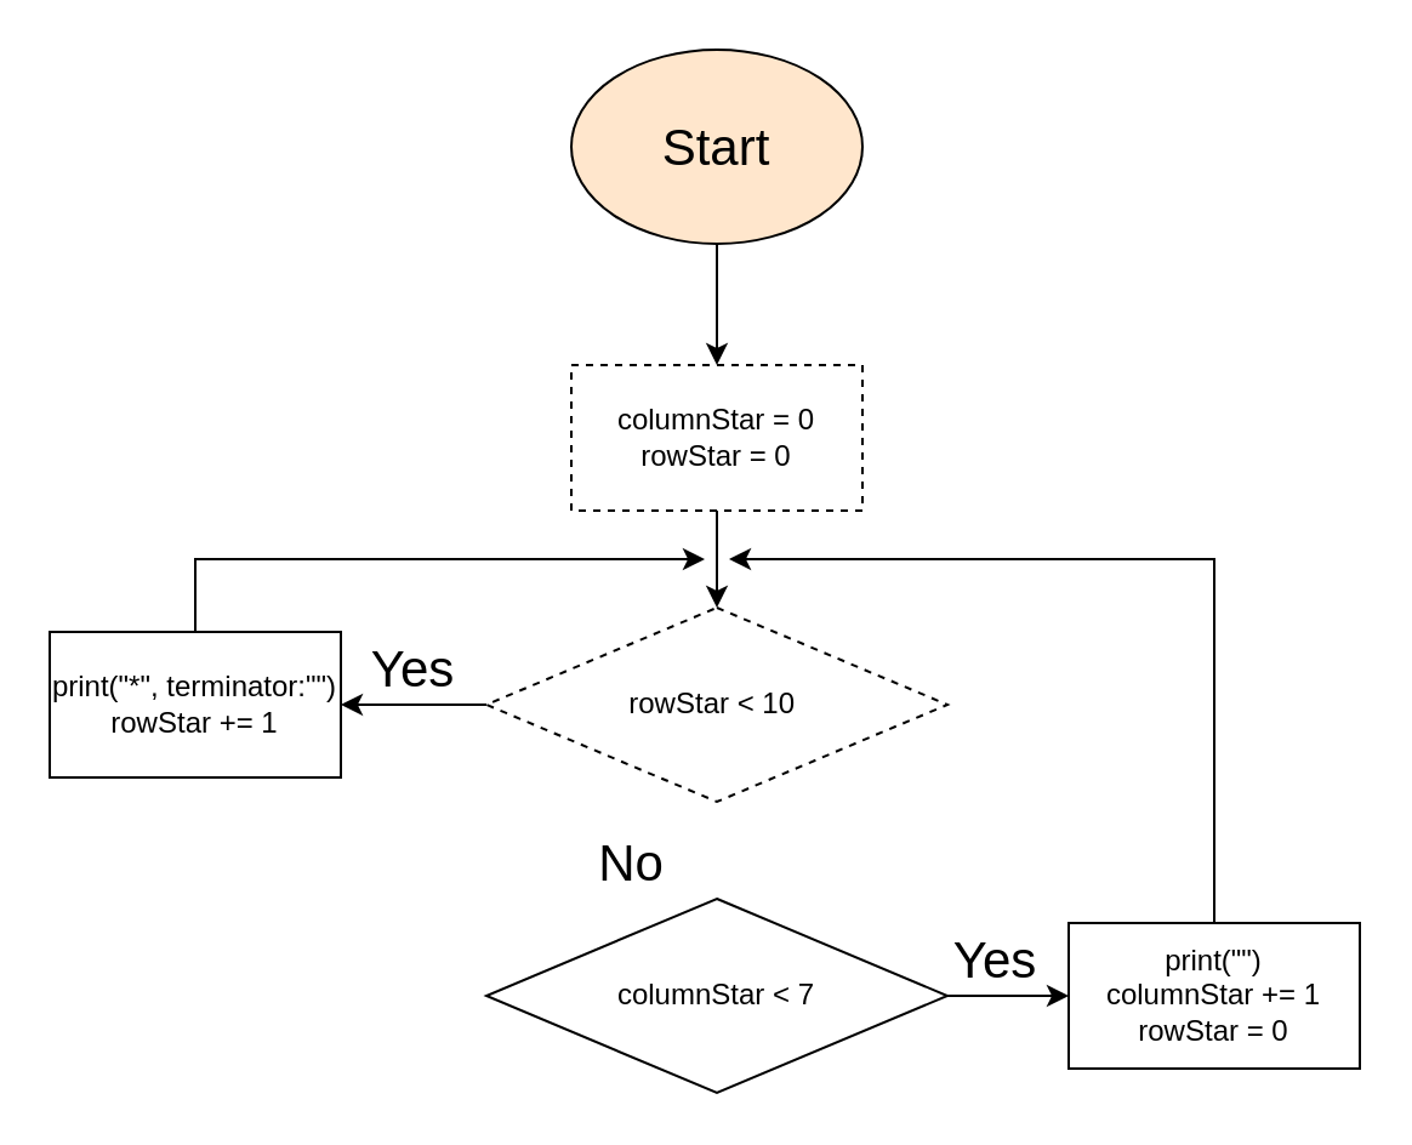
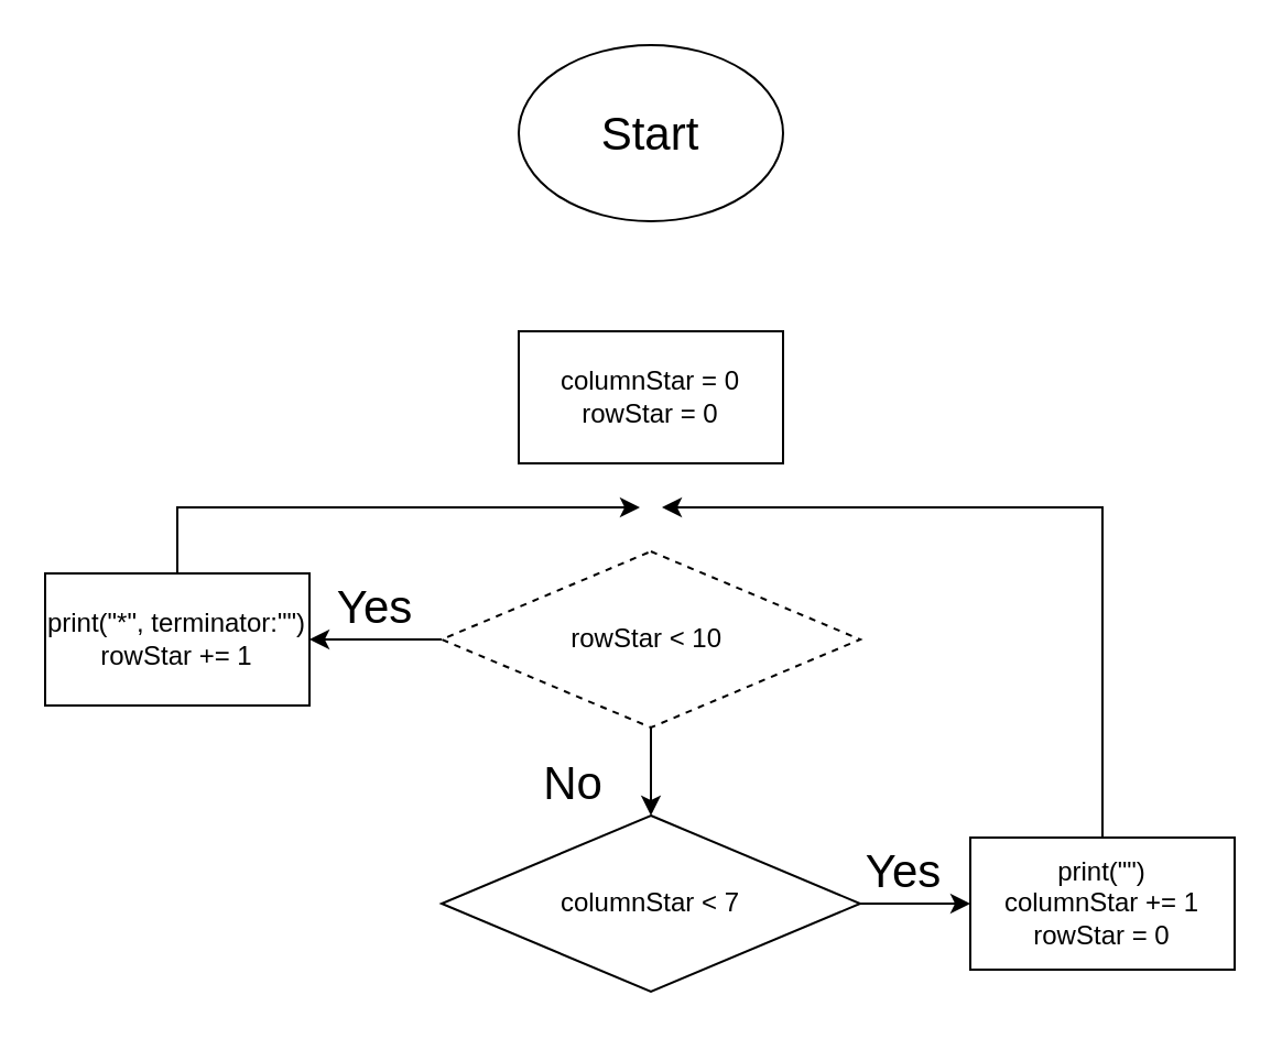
- <mxCell id="3" value="&lt;span style=&quot;font-size: 21px;&quot;&gt;Start&lt;/span&gt;" style="ellipse;whiteSpace=wrap;html=1;fillColor=#ffe6cc;" vertex="1" parent="1"><mxGeometry x="235" y="20" width="120" height="80" as="geometry" /></mxCell>
+ <mxCell id="3" value="&lt;span style=&quot;font-size: 21px;&quot;&gt;Start&lt;/span&gt;" style="ellipse;whiteSpace=wrap;html=1;" vertex="1" parent="1"><mxGeometry x="235" y="20" width="120" height="80" as="geometry" /></mxCell>
- <mxCell id="2" value="" style="edgeStyle=orthogonalEdgeStyle;rounded=0;orthogonalLoop=1;jettySize=auto;html=1;fontSize=21;" edge="1" parent="1" source="3" target="7"><mxGeometry relative="1" as="geometry" /></mxCell>
- <mxCell id="7" value="columnStar = 0&lt;br&gt;rowStar = 0" style="rounded=0;whiteSpace=wrap;html=1;fontSize=12;dashed=1;" vertex="1" parent="1"><mxGeometry x="235" y="150" width="120" height="60" as="geometry" /></mxCell>
+ <mxCell id="7" value="columnStar = 0&lt;br&gt;rowStar = 0" style="rounded=0;whiteSpace=wrap;html=1;fontSize=12;" vertex="1" parent="1"><mxGeometry x="235" y="150" width="120" height="60" as="geometry" /></mxCell>
- <mxCell id="6" value="" style="edgeStyle=orthogonalEdgeStyle;rounded=0;orthogonalLoop=1;jettySize=auto;html=1;fontSize=21;" edge="1" parent="1" source="7" target="11"><mxGeometry relative="1" as="geometry" /></mxCell>
+ <mxCell id="10" value="" style="edgeStyle=orthogonalEdgeStyle;rounded=0;orthogonalLoop=1;jettySize=auto;html=1;fontSize=21;" edge="1" parent="1" source="11" target="5"><mxGeometry relative="1" as="geometry" /></mxCell>
